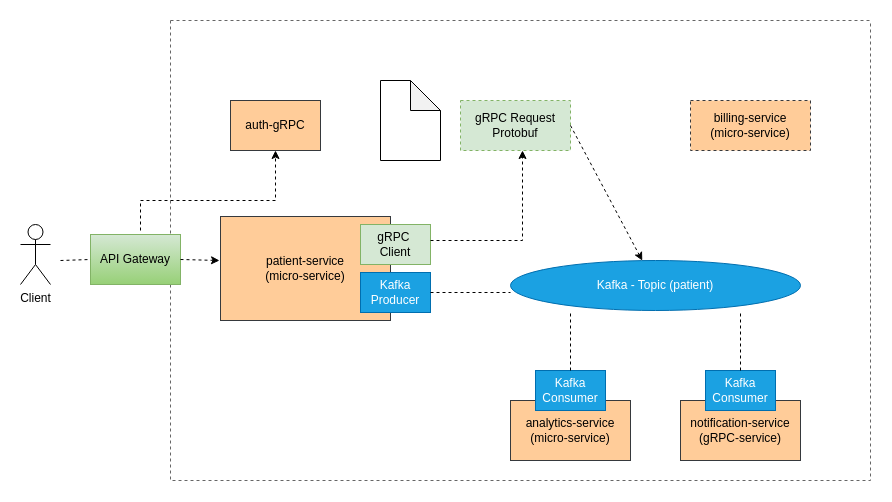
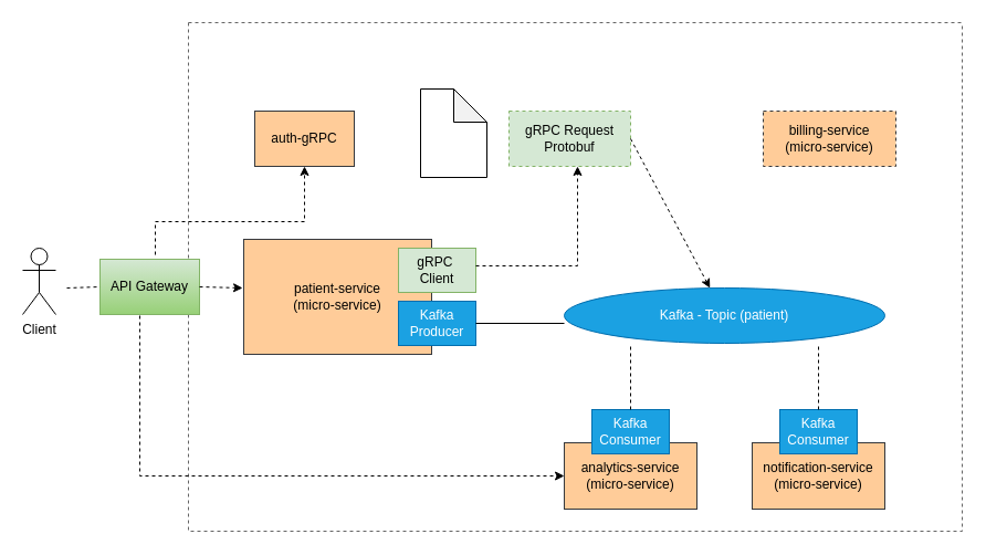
- <mxCell id="12" value="" style="endArrow=none;dashed=1;html=1;rounded=0;entryX=0;entryY=0.64;entryDx=0;entryDy=0;exitX=1;exitY=0.5;exitDx=0;exitDy=0;entryPerimeter=0;" parent="3" source="8" target="11" edge="1"><mxGeometry width="50" height="50" relative="1" as="geometry"><mxPoint x="260" y="275" as="sourcePoint" /><mxPoint x="400" y="340" as="targetPoint" /></mxGeometry></mxCell>
+ <mxCell id="12" value="" style="endArrow=none;dashed=0;html=1;rounded=0;entryX=0;entryY=0.64;entryDx=0;entryDy=0;exitX=1;exitY=0.5;exitDx=0;exitDy=0;entryPerimeter=0;" parent="3" source="8" target="11" edge="1"><mxGeometry width="50" height="50" relative="1" as="geometry"><mxPoint x="260" y="275" as="sourcePoint" /><mxPoint x="400" y="340" as="targetPoint" /></mxGeometry></mxCell>
+ <mxCell id="24" value="" style="endArrow=classic;html=1;rounded=0;exitX=0.4;exitY=1.02;exitDx=0;exitDy=0;exitPerimeter=0;entryX=0;entryY=0.5;entryDx=0;entryDy=0;dashed=1;" edge="1" parent="1" source="21" target="13"><mxGeometry width="50" height="50" relative="1" as="geometry"><mxPoint x="580" y="420" as="sourcePoint" /><mxPoint x="630" y="370" as="targetPoint" /><Array as="points"><mxPoint x="126" y="430" /></Array></mxGeometry></mxCell>
- <mxCell id="14" value="notification-service&lt;br&gt;(gRPC-service)" style="rounded=0;whiteSpace=wrap;html=1;fillColor=#ffcc99;strokeColor=#36393d;" parent="3" vertex="1"><mxGeometry x="510" y="380" width="120" height="60" as="geometry" /></mxCell>
+ <mxCell id="14" value="notification-service&lt;br&gt;(micro-service)" style="rounded=0;whiteSpace=wrap;html=1;fillColor=#ffcc99;strokeColor=#36393d;" parent="3" vertex="1"><mxGeometry x="510" y="380" width="120" height="60" as="geometry" /></mxCell>
